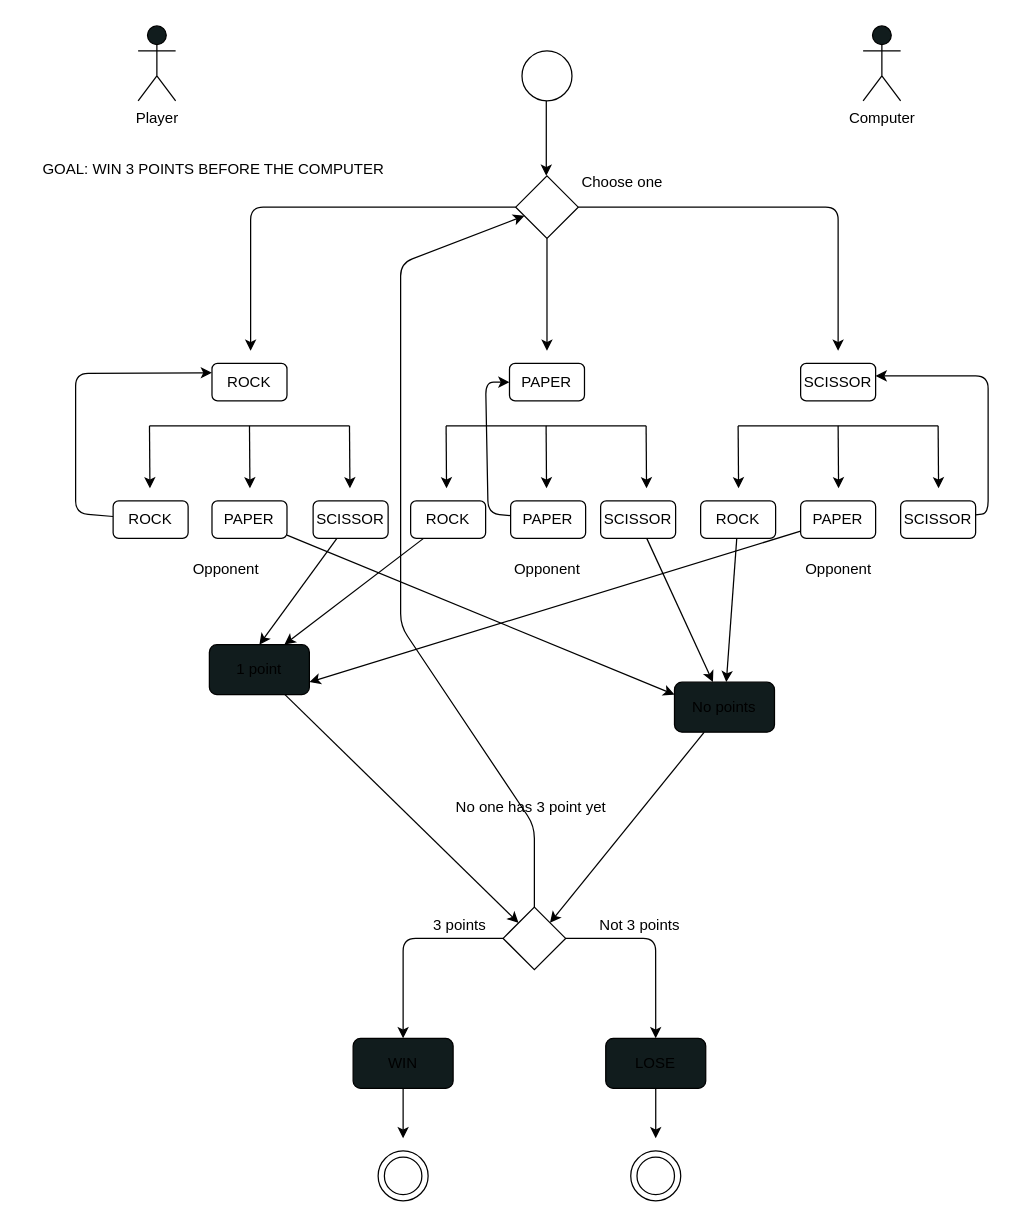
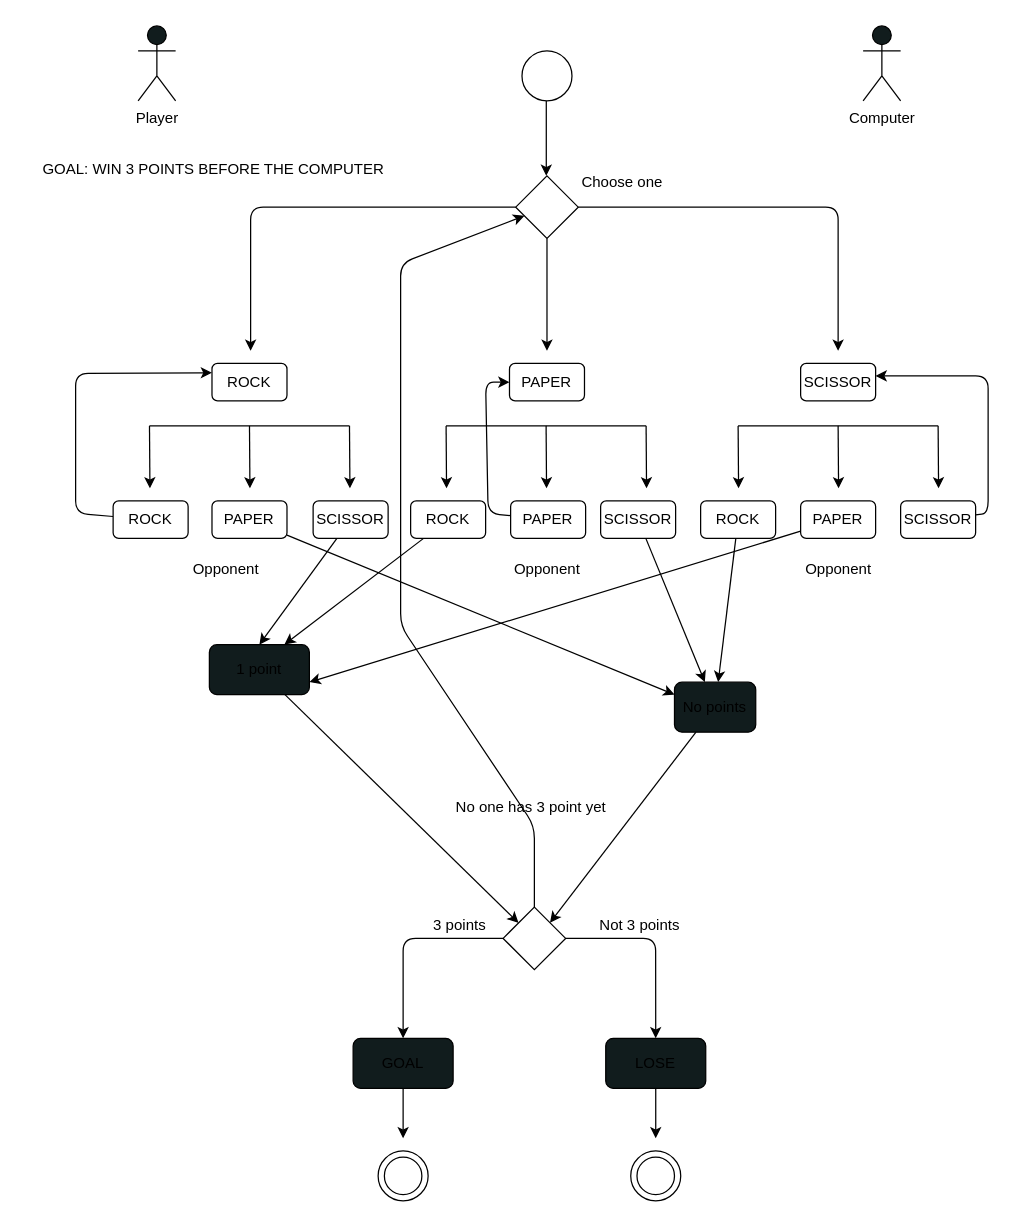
- <mxCell id="59" value="No points" style="rounded=1;whiteSpace=wrap;html=1;fillColor=#111C1D;" vertex="1" parent="1"><mxGeometry x="539.09" y="545" width="80" height="40" as="geometry" /></mxCell>
+ <mxCell id="59" value="No points" style="rounded=1;whiteSpace=wrap;html=1;fillColor=#111C1D;" vertex="1" parent="1"><mxGeometry x="539.09" y="545" width="65" height="40" as="geometry" /></mxCell>
- <mxCell id="44" value="WIN" style="rounded=1;whiteSpace=wrap;html=1;fillColor=#111C1D;" vertex="1" parent="1"><mxGeometry x="282" y="830" width="80" height="40" as="geometry" /></mxCell>
+ <mxCell id="44" value="GOAL" style="rounded=1;whiteSpace=wrap;html=1;fillColor=#111C1D;" vertex="1" parent="1"><mxGeometry x="282" y="830" width="80" height="40" as="geometry" /></mxCell>
